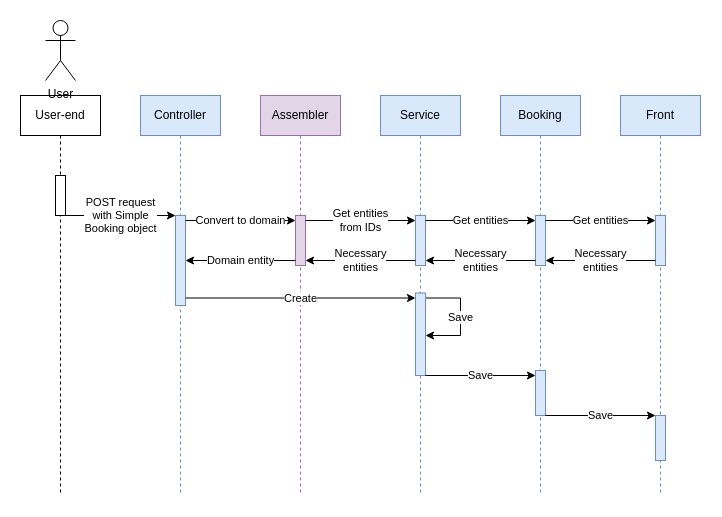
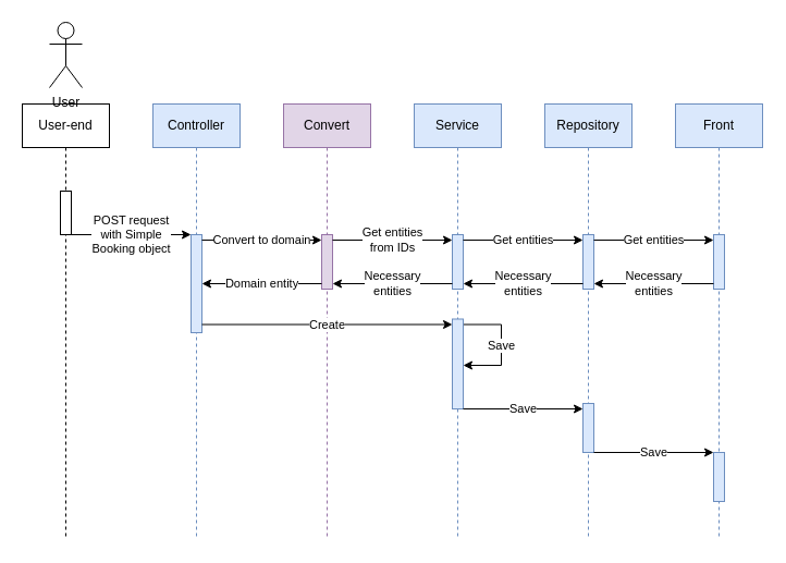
- <mxCell id="6" value="Assembler" style="shape=umlLifeline;perimeter=lifelinePerimeter;whiteSpace=wrap;html=1;container=1;dropTarget=0;collapsible=0;recursiveResize=0;outlineConnect=0;portConstraint=eastwest;newEdgeStyle={&quot;edgeStyle&quot;:&quot;elbowEdgeStyle&quot;,&quot;elbow&quot;:&quot;vertical&quot;,&quot;curved&quot;:0,&quot;rounded&quot;:0};fillColor=#e1d5e7;strokeColor=#9673a6;" parent="1" vertex="1"><mxGeometry x="260" y="95" width="80" height="400" as="geometry" /></mxCell>
+ <mxCell id="6" value="Convert" style="shape=umlLifeline;perimeter=lifelinePerimeter;whiteSpace=wrap;html=1;container=1;dropTarget=0;collapsible=0;recursiveResize=0;outlineConnect=0;portConstraint=eastwest;newEdgeStyle={&quot;edgeStyle&quot;:&quot;elbowEdgeStyle&quot;,&quot;elbow&quot;:&quot;vertical&quot;,&quot;curved&quot;:0,&quot;rounded&quot;:0};fillColor=#e1d5e7;strokeColor=#9673a6;" parent="1" vertex="1"><mxGeometry x="260" y="95" width="80" height="400" as="geometry" /></mxCell>
- <mxCell id="12" value="Booking" style="shape=umlLifeline;perimeter=lifelinePerimeter;whiteSpace=wrap;html=1;container=1;dropTarget=0;collapsible=0;recursiveResize=0;outlineConnect=0;portConstraint=eastwest;newEdgeStyle={&quot;edgeStyle&quot;:&quot;elbowEdgeStyle&quot;,&quot;elbow&quot;:&quot;vertical&quot;,&quot;curved&quot;:0,&quot;rounded&quot;:0};fillColor=#dae8fc;strokeColor=#6c8ebf;" parent="1" vertex="1"><mxGeometry x="500" y="95" width="80" height="400" as="geometry" /></mxCell>
+ <mxCell id="12" value="Repository" style="shape=umlLifeline;perimeter=lifelinePerimeter;whiteSpace=wrap;html=1;container=1;dropTarget=0;collapsible=0;recursiveResize=0;outlineConnect=0;portConstraint=eastwest;newEdgeStyle={&quot;edgeStyle&quot;:&quot;elbowEdgeStyle&quot;,&quot;elbow&quot;:&quot;vertical&quot;,&quot;curved&quot;:0,&quot;rounded&quot;:0};fillColor=#dae8fc;strokeColor=#6c8ebf;" parent="1" vertex="1"><mxGeometry x="500" y="95" width="80" height="400" as="geometry" /></mxCell>
